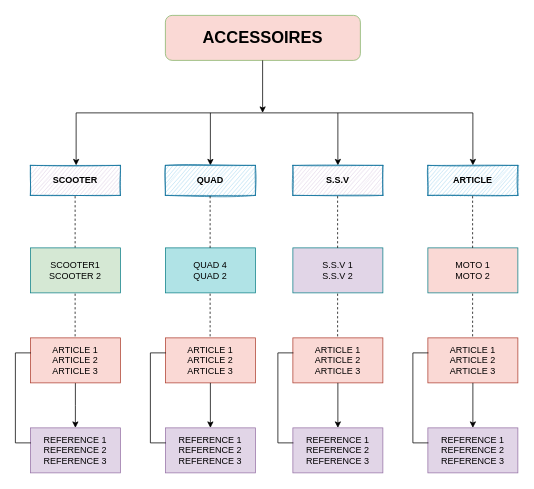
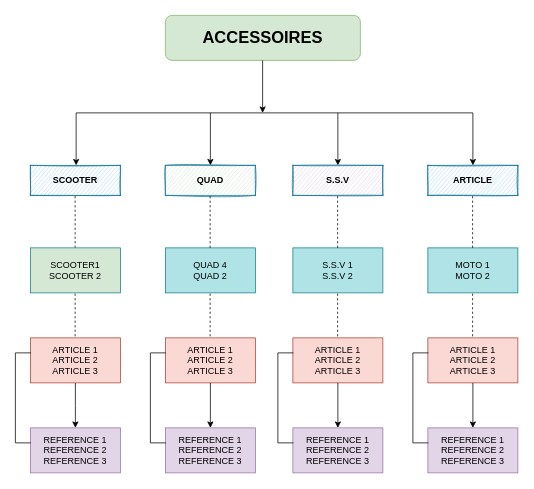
- <mxCell id="2" value="&lt;b&gt;&lt;font style=&quot;font-size: 22px&quot;&gt;ACCESSOIRES&lt;/font&gt;&lt;/b&gt;" style="rounded=1;whiteSpace=wrap;html=1;fillColor=#fad9d5;strokeColor=#82b366;" vertex="1" parent="1"><mxGeometry x="220" y="20" width="260" height="60" as="geometry" /></mxCell>
+ <mxCell id="2" value="&lt;b&gt;&lt;font style=&quot;font-size: 22px&quot;&gt;ACCESSOIRES&lt;/font&gt;&lt;/b&gt;" style="rounded=1;whiteSpace=wrap;html=1;fillColor=#d5e8d4;strokeColor=#82b366;" vertex="1" parent="1"><mxGeometry x="220" y="20" width="260" height="60" as="geometry" /></mxCell>
- <mxCell id="8" value="&lt;b&gt;SCOOTER&lt;/b&gt;" style="rounded=0;whiteSpace=wrap;html=1;fillColor=#e1d5e7;strokeColor=#10739e;glass=0;shadow=0;sketch=1;" vertex="1" parent="1"><mxGeometry x="40" y="220" width="120" height="40" as="geometry" /></mxCell>
+ <mxCell id="8" value="&lt;b&gt;SCOOTER&lt;/b&gt;" style="rounded=0;whiteSpace=wrap;html=1;fillColor=#b1ddf0;strokeColor=#10739e;glass=0;shadow=0;sketch=1;" vertex="1" parent="1"><mxGeometry x="40" y="220" width="120" height="40" as="geometry" /></mxCell>
- <mxCell id="9" value="&lt;b&gt;QUAD&lt;/b&gt;" style="rounded=0;whiteSpace=wrap;html=1;fillColor=#b1ddf0;strokeColor=#10739e;sketch=1;" vertex="1" parent="1"><mxGeometry x="220" y="220" width="120" height="40" as="geometry" /></mxCell>
+ <mxCell id="9" value="&lt;b&gt;QUAD&lt;/b&gt;" style="rounded=0;whiteSpace=wrap;html=1;fillColor=#d5e8d4;strokeColor=#10739e;sketch=1;" vertex="1" parent="1"><mxGeometry x="220" y="220" width="120" height="40" as="geometry" /></mxCell>
- <mxCell id="17" value="S.S.V 1&lt;br&gt;S.S.V 2" style="rounded=0;whiteSpace=wrap;html=1;fillColor=#e1d5e7;strokeColor=#0e8088;" vertex="1" parent="1"><mxGeometry x="390" y="330" width="120" height="60" as="geometry" /></mxCell>
+ <mxCell id="17" value="S.S.V 1&lt;br&gt;S.S.V 2" style="rounded=0;whiteSpace=wrap;html=1;fillColor=#b0e3e6;strokeColor=#0e8088;" vertex="1" parent="1"><mxGeometry x="390" y="330" width="120" height="60" as="geometry" /></mxCell>
- <mxCell id="19" value="MOTO 1&lt;br&gt;MOTO 2" style="rounded=0;whiteSpace=wrap;html=1;fillColor=#fad9d5;strokeColor=#0e8088;" vertex="1" parent="1"><mxGeometry x="570" y="330" width="120" height="60" as="geometry" /></mxCell>
+ <mxCell id="19" value="MOTO 1&lt;br&gt;MOTO 2" style="rounded=0;whiteSpace=wrap;html=1;fillColor=#b0e3e6;strokeColor=#0e8088;" vertex="1" parent="1"><mxGeometry x="570" y="330" width="120" height="60" as="geometry" /></mxCell>
